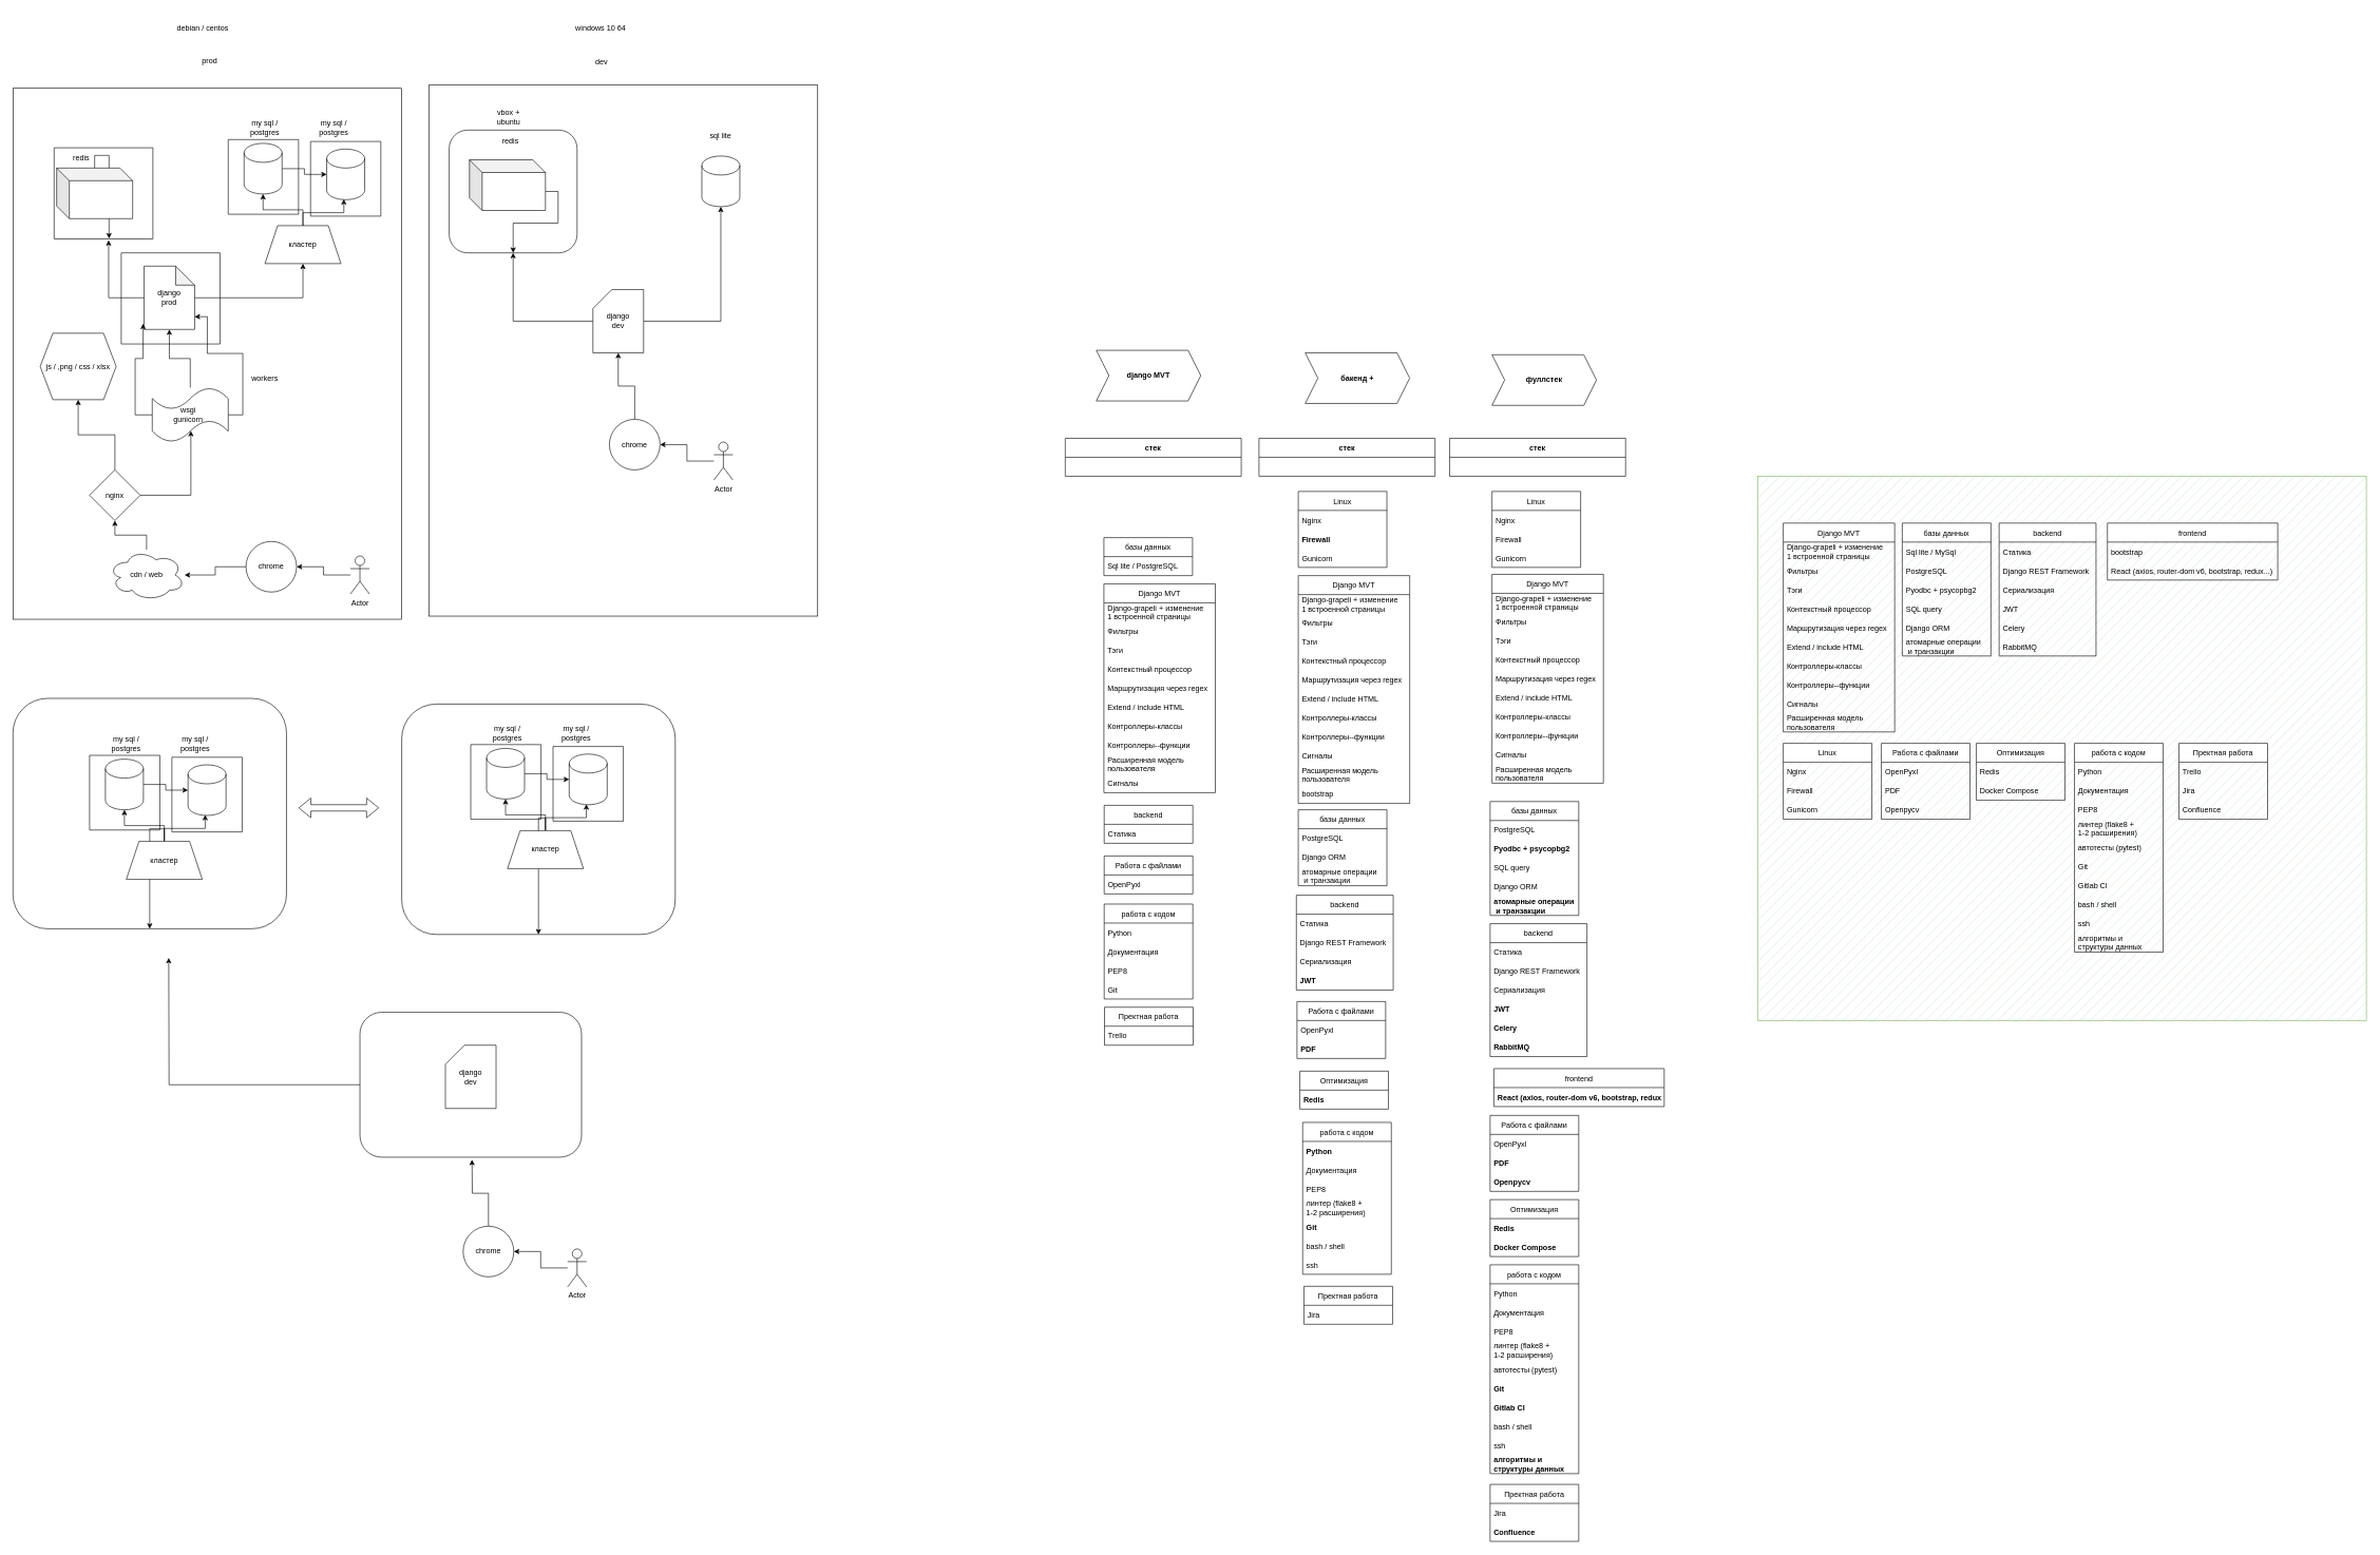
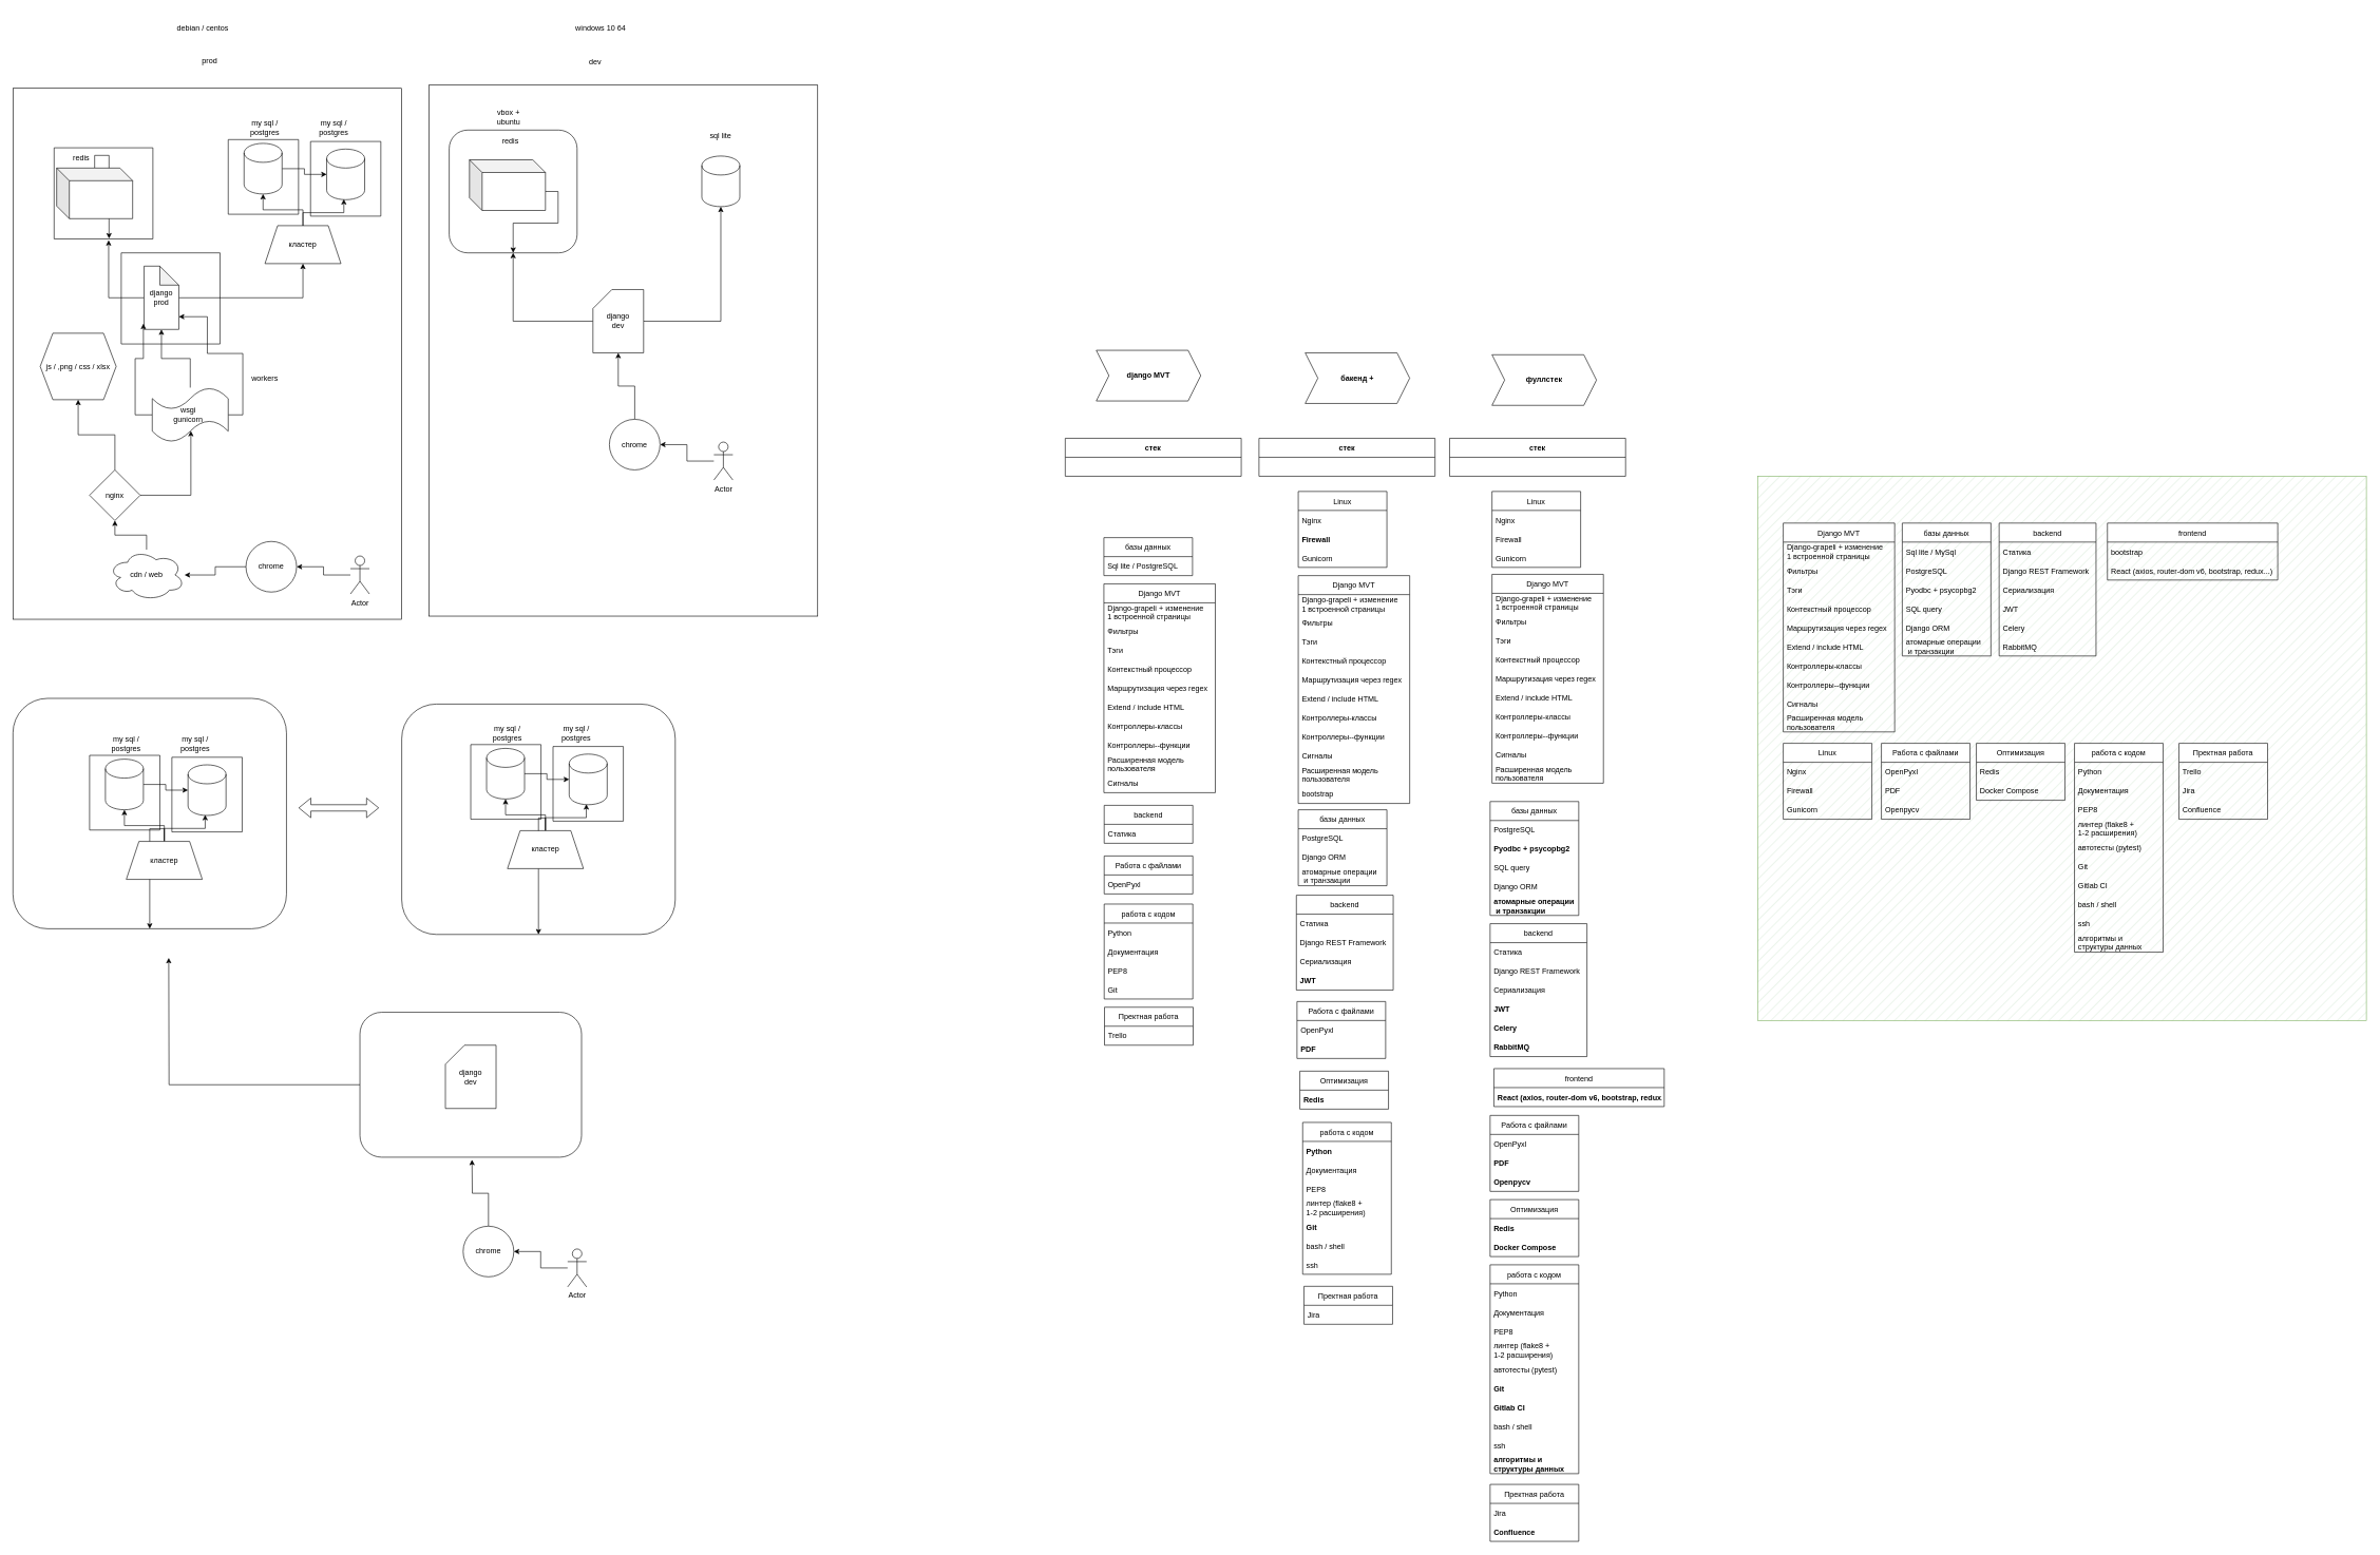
- <mxCell id="41" value="dev" style="text;html=1;strokeColor=none;fillColor=none;align=center;verticalAlign=middle;whiteSpace=wrap;rounded=0;" parent="1" vertex="1"><mxGeometry x="920" y="83" width="60" height="30" as="geometry" /></mxCell>
+ <mxCell id="41" value="dev" style="text;html=1;strokeColor=none;fillColor=none;align=center;verticalAlign=middle;whiteSpace=wrap;rounded=0;" parent="1" vertex="1"><mxGeometry x="910" y="83" width="60" height="30" as="geometry" /></mxCell>
- <mxCell id="11" value="django &lt;br&gt;prod" style="shape=note;whiteSpace=wrap;html=1;backgroundOutline=1;darkOpacity=0.05;" parent="1" vertex="1"><mxGeometry x="227" y="420" width="80" height="100" as="geometry" /></mxCell>
+ <mxCell id="11" value="django &lt;br&gt;prod" style="shape=note;whiteSpace=wrap;html=1;backgroundOutline=1;darkOpacity=0.05;" parent="1" vertex="1"><mxGeometry x="227" y="420" width="55" height="100" as="geometry" /></mxCell>
